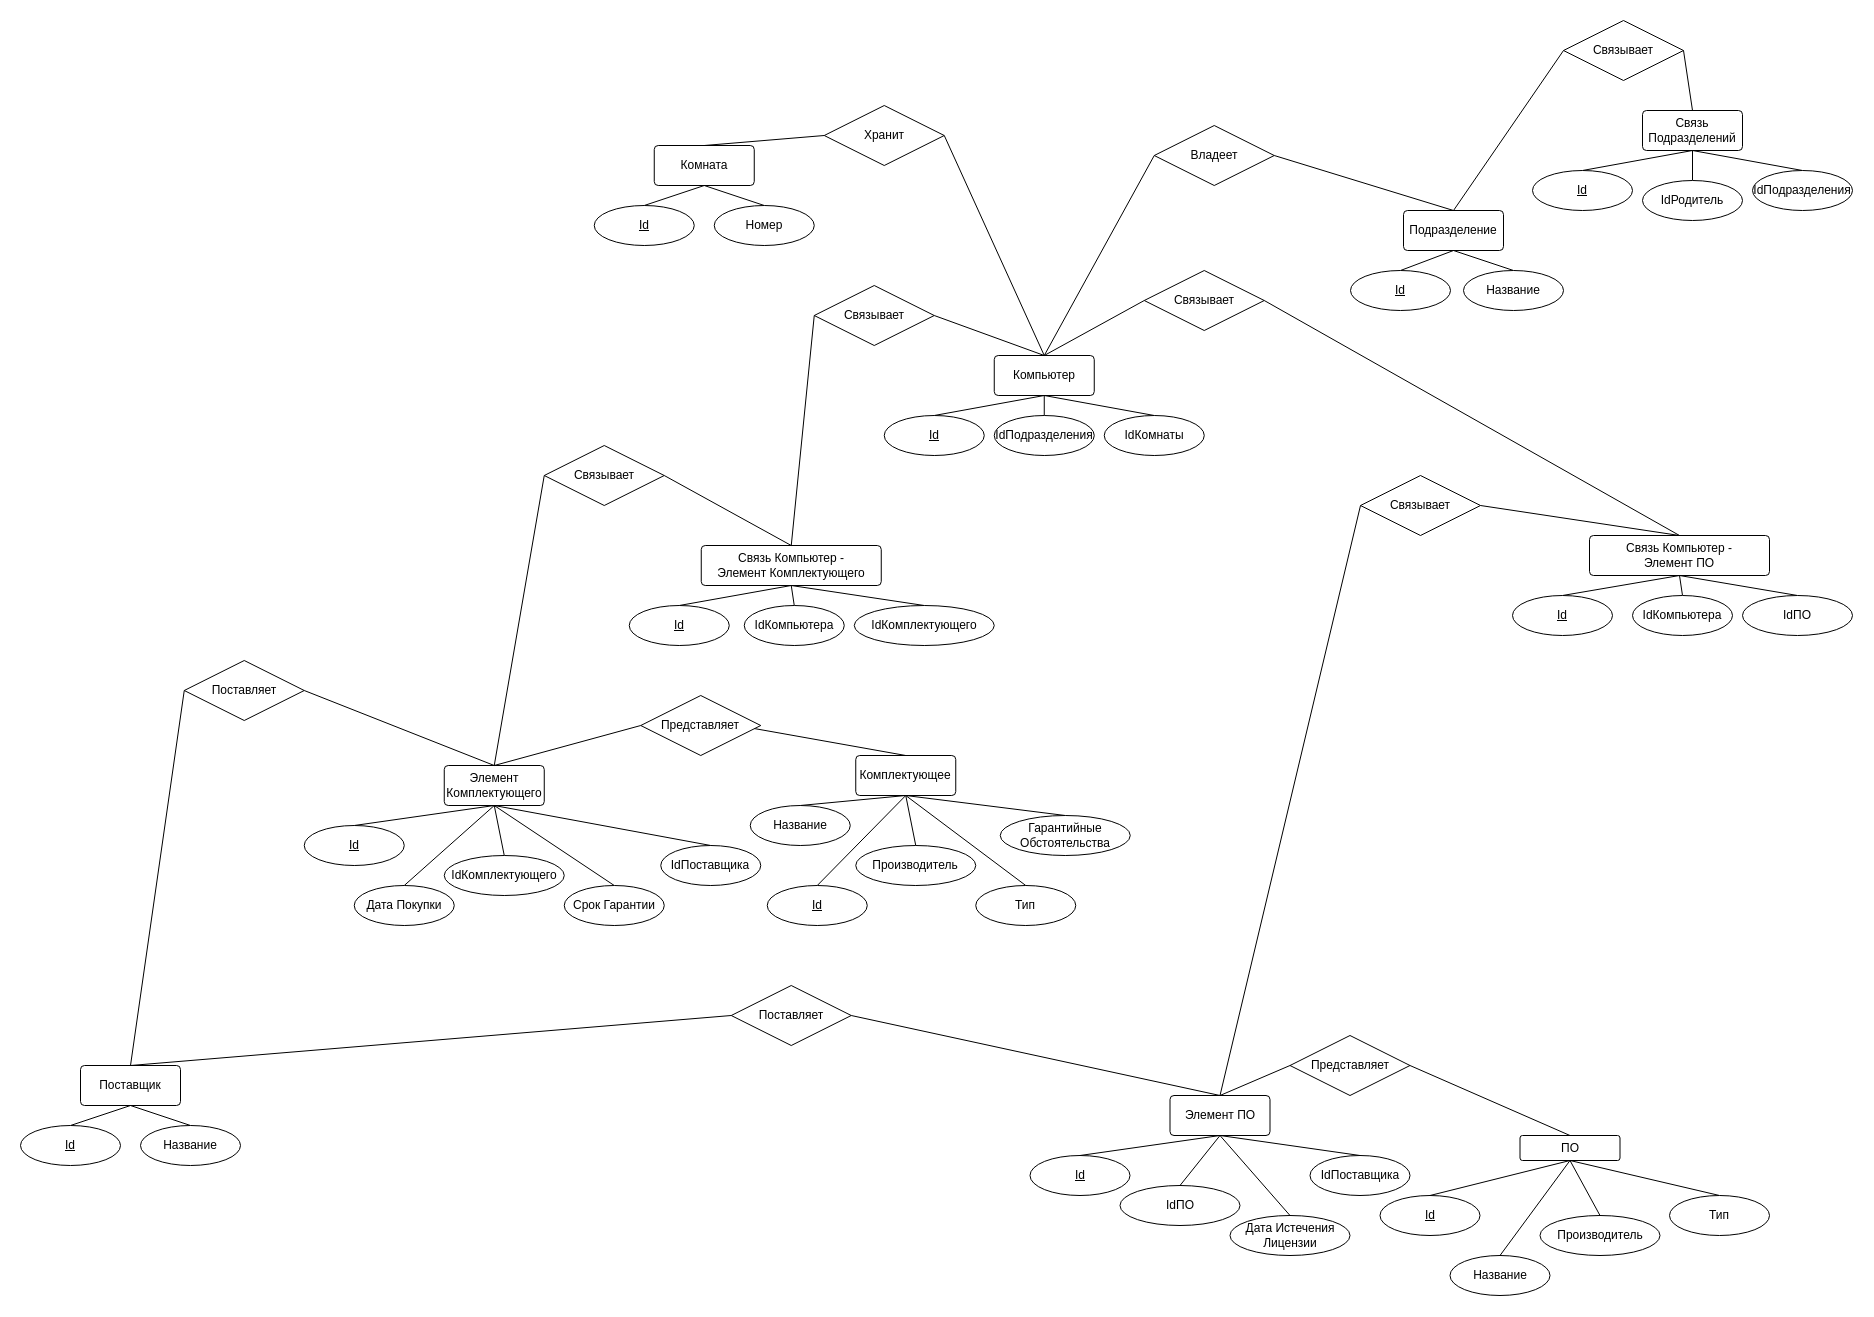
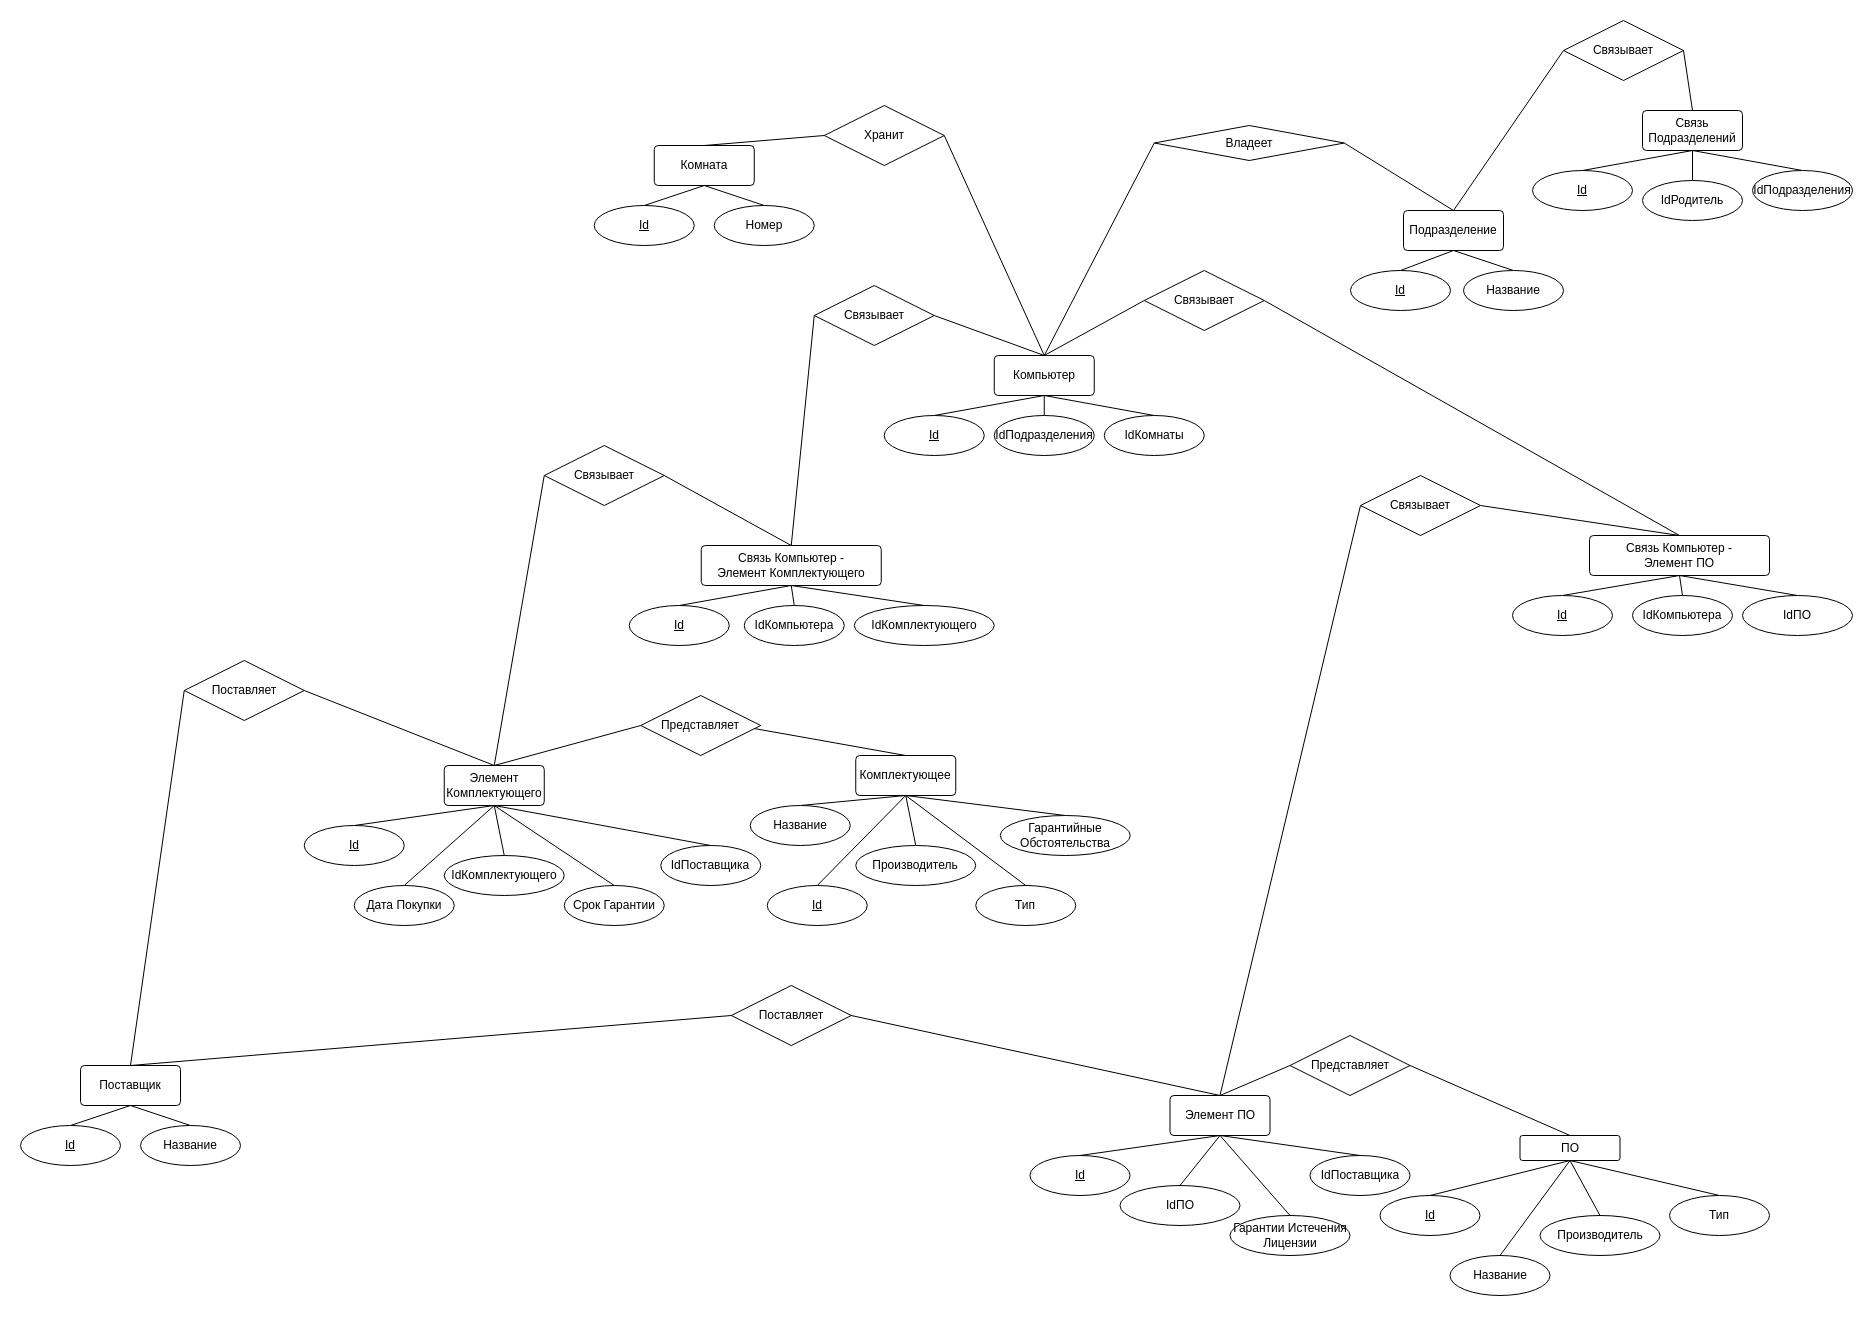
- <mxCell id="88" value="Владеет" style="shape=rhombus;perimeter=rhombusPerimeter;whiteSpace=wrap;html=1;align=center;" vertex="1" parent="1"><mxGeometry x="1153.75" y="125" width="120" height="60" as="geometry" /></mxCell>
+ <mxCell id="88" value="Владеет" style="shape=rhombus;perimeter=rhombusPerimeter;whiteSpace=wrap;html=1;align=center;" vertex="1" parent="1"><mxGeometry x="1153.75" y="125" width="190" height="35" as="geometry" /></mxCell>
- <mxCell id="63" value="Дата Истечения Лицензии" style="ellipse;whiteSpace=wrap;html=1;align=center;" vertex="1" parent="1"><mxGeometry x="1229.5" y="1215" width="120" height="40" as="geometry" /></mxCell>
+ <mxCell id="63" value="Гарантии Истечения Лицензии" style="ellipse;whiteSpace=wrap;html=1;align=center;" vertex="1" parent="1"><mxGeometry x="1229.5" y="1215" width="120" height="40" as="geometry" /></mxCell>
